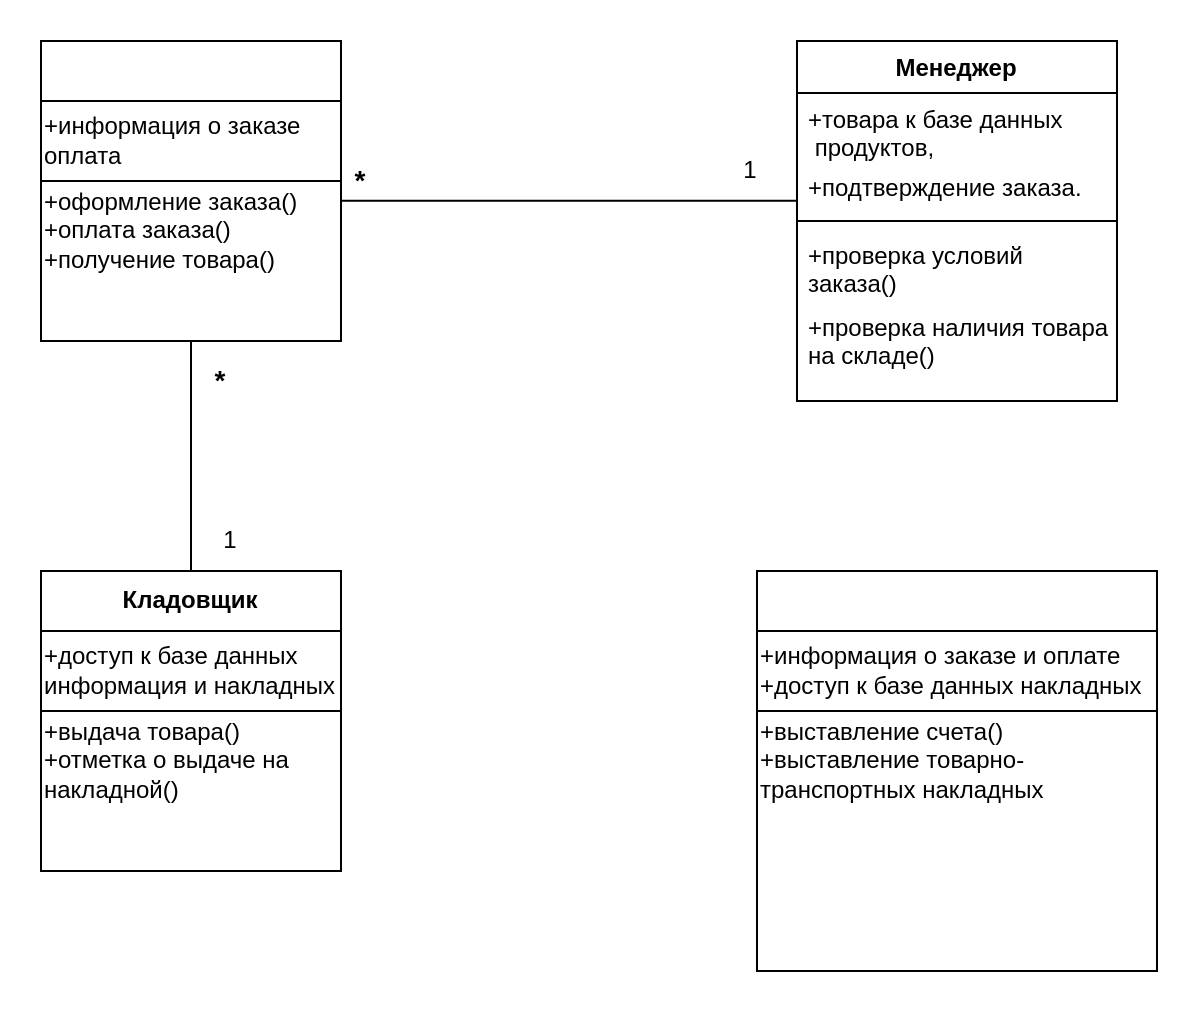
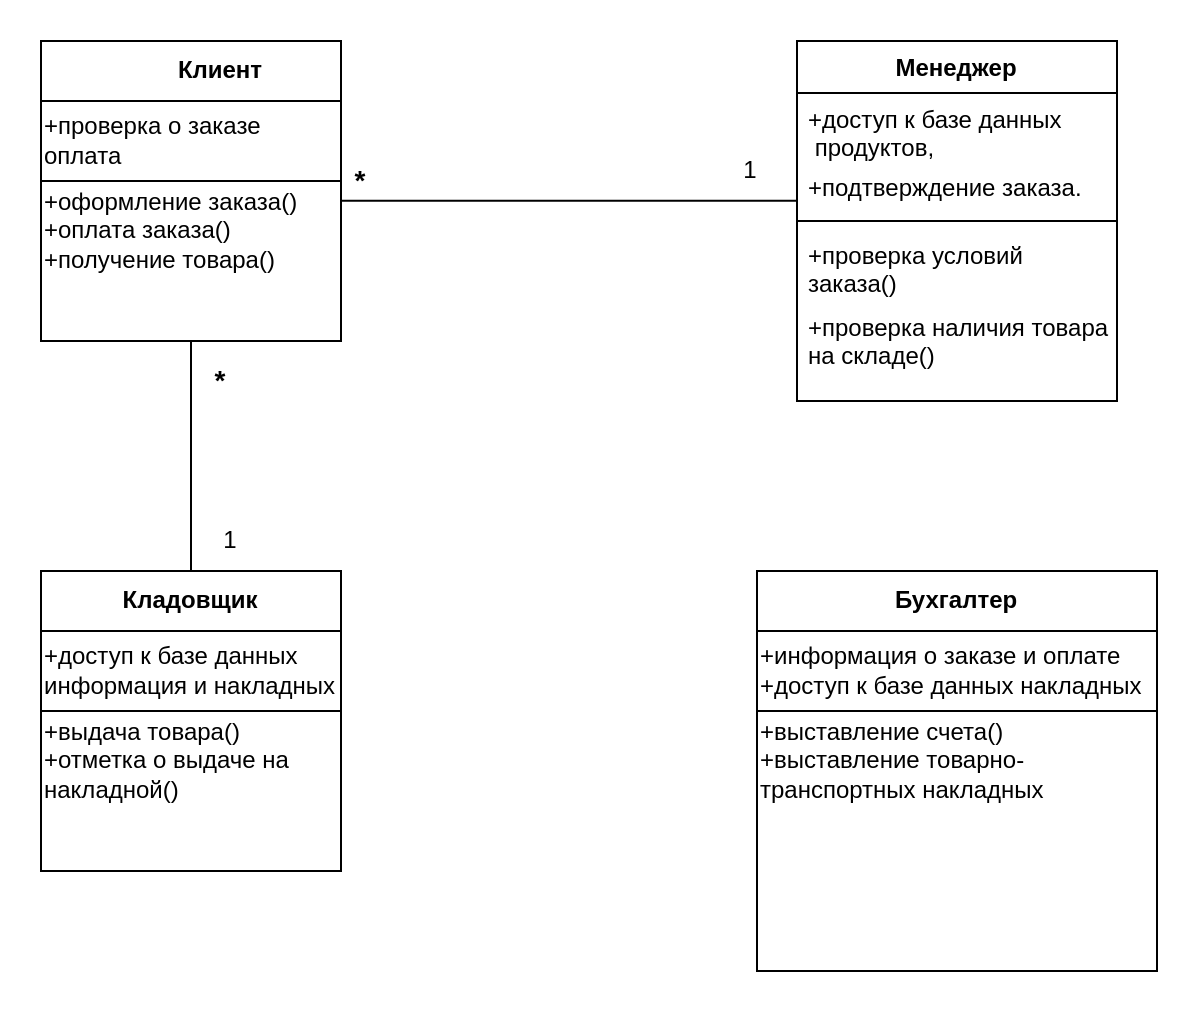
+ <mxCell id="9" value="&lt;b&gt;Клиент&lt;/b&gt;" style="text;html=1;strokeColor=none;fillColor=none;align=center;verticalAlign=middle;whiteSpace=wrap;rounded=0;" vertex="1" parent="1"><mxGeometry x="80" y="20" width="60" height="30" as="geometry" /></mxCell>
- <mxCell id="3" value="+товара к базе данных&#10; продуктов," style="text;align=left;verticalAlign=top;spacingLeft=4;spacingRight=4;overflow=hidden;rotatable=0;points=[[0,0.5],[1,0.5]];portConstraint=eastwest;" parent="2" vertex="1"><mxGeometry y="26" width="160" height="34" as="geometry" /></mxCell>
+ <mxCell id="3" value="+доступ к базе данных&#10; продуктов," style="text;align=left;verticalAlign=top;spacingLeft=4;spacingRight=4;overflow=hidden;rotatable=0;points=[[0,0.5],[1,0.5]];portConstraint=eastwest;" parent="2" vertex="1"><mxGeometry y="26" width="160" height="34" as="geometry" /></mxCell>
- <mxCell id="10" value="+информация о заказе&lt;br&gt;оплата&amp;nbsp;" style="text;html=1;strokeColor=none;fillColor=none;align=left;verticalAlign=middle;whiteSpace=wrap;rounded=0;" vertex="1" parent="1"><mxGeometry x="20" y="50" width="150" height="40" as="geometry" /></mxCell>
+ <mxCell id="10" value="+проверка о заказе&lt;br&gt;оплата&amp;nbsp;" style="text;html=1;strokeColor=none;fillColor=none;align=left;verticalAlign=middle;whiteSpace=wrap;rounded=0;" vertex="1" parent="1"><mxGeometry x="20" y="50" width="150" height="40" as="geometry" /></mxCell>
+ <mxCell id="18" value="&lt;b&gt;Бухгалтер&lt;/b&gt;" style="text;html=1;strokeColor=none;fillColor=none;align=center;verticalAlign=middle;whiteSpace=wrap;rounded=0;" vertex="1" parent="1"><mxGeometry x="448" y="285" width="60" height="30" as="geometry" /></mxCell>
